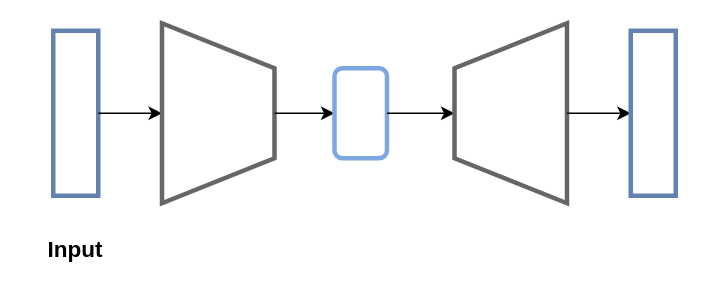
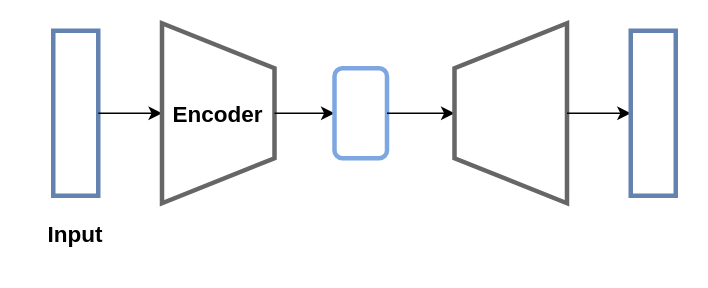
+ <mxCell id="5" value="&lt;b&gt;&lt;font style=&quot;font-size: 15px&quot;&gt;Encoder&lt;/font&gt;&lt;/b&gt;" style="text;html=1;strokeColor=none;fillColor=none;align=center;verticalAlign=middle;whiteSpace=wrap;rounded=0;fontSize=12;" vertex="1" parent="1"><mxGeometry x="115" y="60" width="60" height="30" as="geometry" /></mxCell>
- <mxCell id="12" value="&lt;b&gt;Input&lt;/b&gt;" style="text;html=1;strokeColor=none;fillColor=none;align=center;verticalAlign=middle;whiteSpace=wrap;rounded=0;fontSize=15;" vertex="1" parent="1"><mxGeometry x="20" y="150" width="60" height="30" as="geometry" /></mxCell>
+ <mxCell id="12" value="&lt;b&gt;Input&lt;/b&gt;" style="text;html=1;strokeColor=none;fillColor=none;align=center;verticalAlign=middle;whiteSpace=wrap;rounded=0;fontSize=15;" vertex="1" parent="1"><mxGeometry x="20" y="140" width="60" height="30" as="geometry" /></mxCell>
